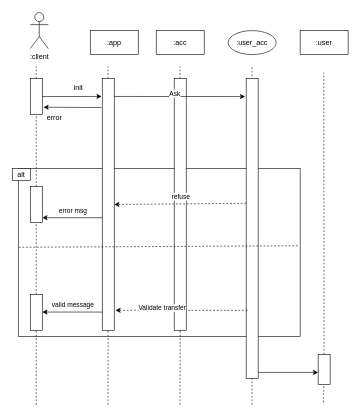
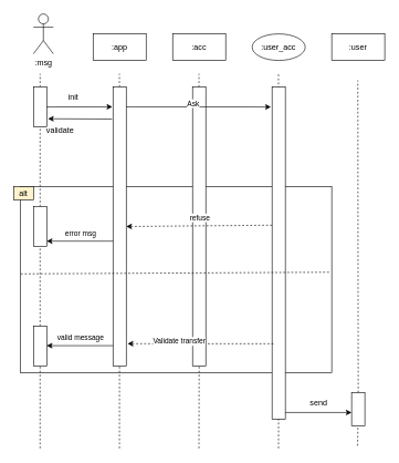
- <mxCell id="3" value=":app" style="rounded=0;whiteSpace=wrap;html=1;" vertex="1" parent="1"><mxGeometry x="150" y="50" width="80" height="40" as="geometry" /></mxCell>
+ <mxCell id="3" value=":app" style="rounded=0;whiteSpace=wrap;html=1;" vertex="1" parent="1"><mxGeometry x="140" y="50" width="80" height="40" as="geometry" /></mxCell>
- <mxCell id="4" value=":client" style="shape=umlActor;verticalLabelPosition=bottom;verticalAlign=top;html=1;outlineConnect=0;" vertex="1" parent="1"><mxGeometry x="50" y="20" width="30" height="60" as="geometry" /></mxCell>
+ <mxCell id="4" value=":msg" style="shape=umlActor;verticalLabelPosition=bottom;verticalAlign=top;html=1;outlineConnect=0;" vertex="1" parent="1"><mxGeometry x="50" y="20" width="30" height="60" as="geometry" /></mxCell>
- <mxCell id="14" value="init" style="text;html=1;align=center;verticalAlign=middle;resizable=0;points=[];autosize=1;strokeColor=none;fillColor=none;" vertex="1" parent="1"><mxGeometry x="110" y="130" width="40" height="30" as="geometry" /></mxCell>
+ <mxCell id="14" value="init" style="text;html=1;align=center;verticalAlign=middle;resizable=0;points=[];autosize=1;strokeColor=none;fillColor=none;" vertex="1" parent="1"><mxGeometry x="90" y="130" width="40" height="30" as="geometry" /></mxCell>
- <mxCell id="17" value="error" style="text;html=1;align=center;verticalAlign=middle;resizable=0;points=[];autosize=1;strokeColor=none;fillColor=none;" vertex="1" parent="1"><mxGeometry x="60" y="180" width="60" height="30" as="geometry" /></mxCell>
+ <mxCell id="17" value="validate" style="text;html=1;align=center;verticalAlign=middle;resizable=0;points=[];autosize=1;strokeColor=none;fillColor=none;" vertex="1" parent="1"><mxGeometry x="60" y="180" width="60" height="30" as="geometry" /></mxCell>
- <mxCell id="38" value="alt" style="rounded=0;whiteSpace=wrap;html=1;" vertex="1" parent="1"><mxGeometry x="20" y="280" width="30" height="20" as="geometry" /></mxCell>
+ <mxCell id="38" value="alt" style="rounded=0;whiteSpace=wrap;html=1;fillColor=#fff2cc;" vertex="1" parent="1"><mxGeometry x="20" y="280" width="30" height="20" as="geometry" /></mxCell>
+ <mxCell id="36" value="send" style="text;html=1;align=center;verticalAlign=middle;resizable=0;points=[];autosize=1;strokeColor=none;fillColor=none;" vertex="1" parent="1"><mxGeometry x="455" y="590" width="50" height="30" as="geometry" /></mxCell>
